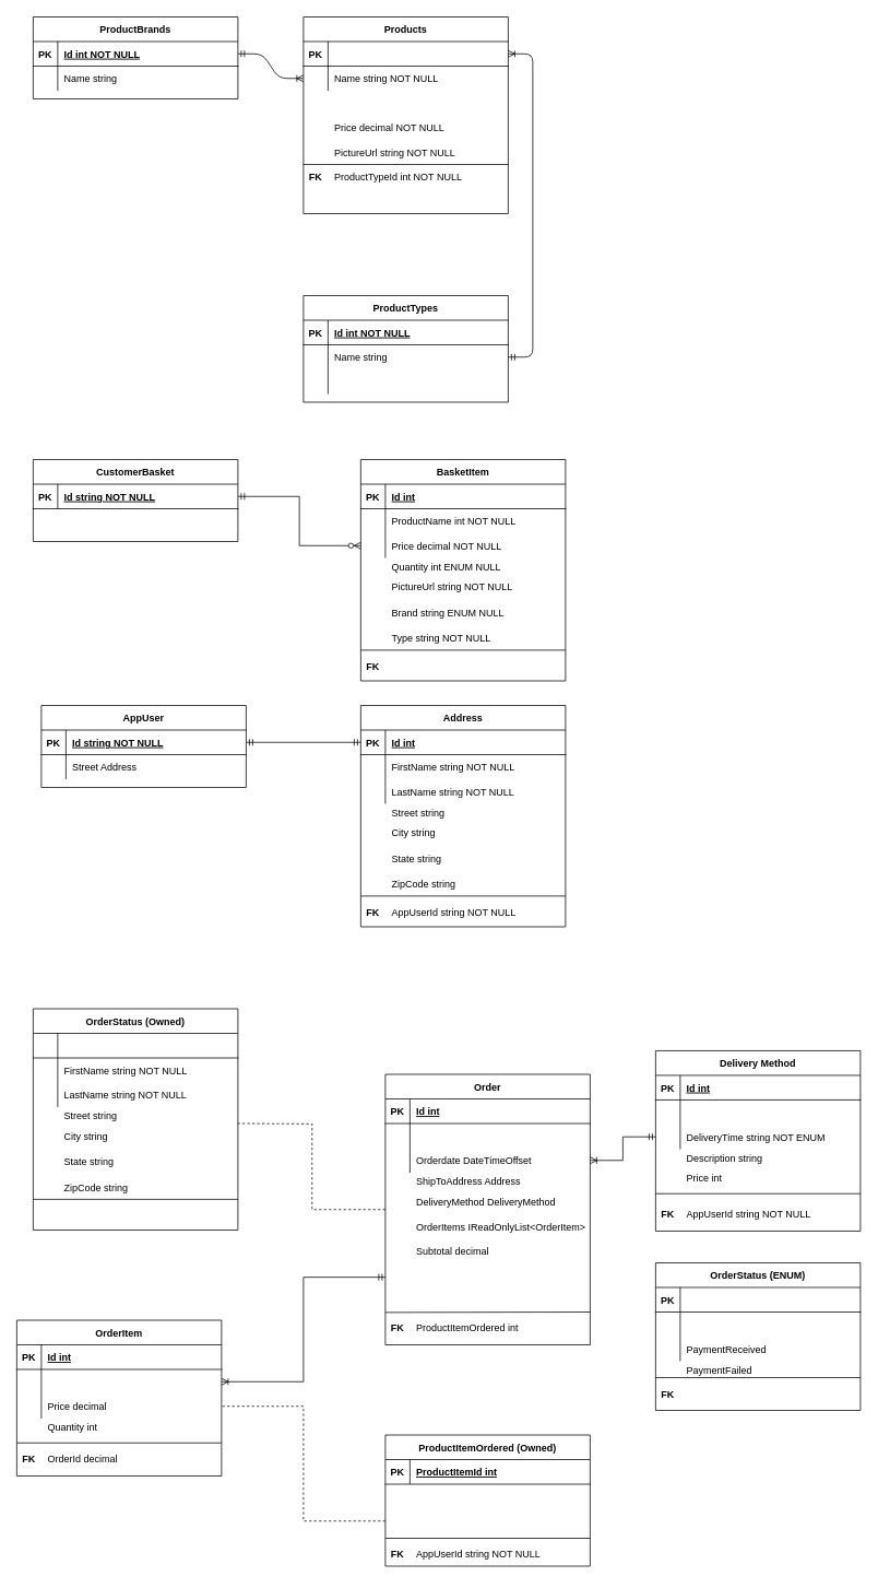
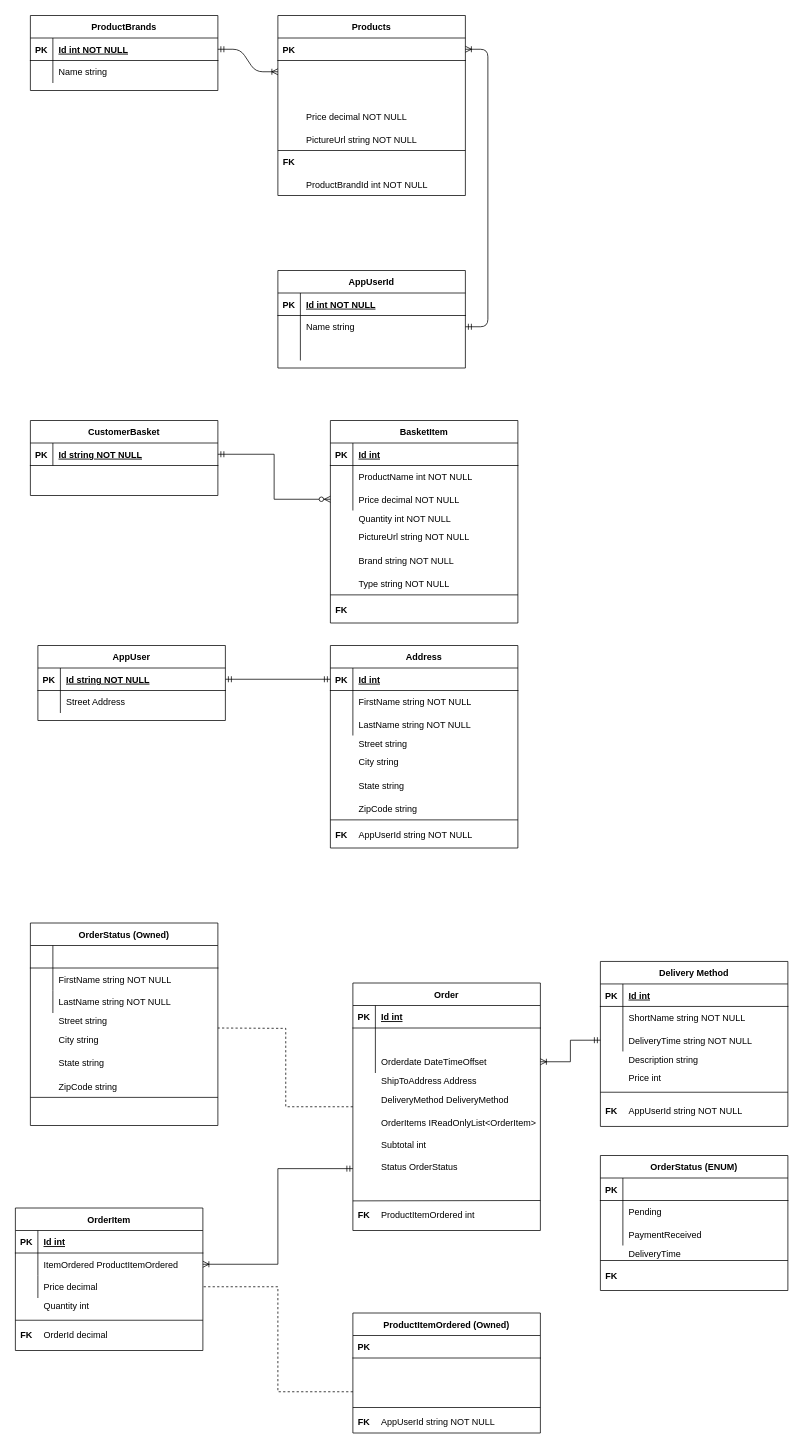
- <mxCell id="10" value="Name string NOT NULL" style="shape=partialRectangle;overflow=hidden;connectable=0;fillColor=none;top=0;left=0;bottom=0;right=0;align=left;spacingLeft=6;" parent="8" vertex="1"><mxGeometry x="30" width="220" height="30" as="geometry" /></mxCell>
- <mxCell id="15" value="ProductTypeId int NOT NULL" style="shape=partialRectangle;overflow=hidden;connectable=0;fillColor=none;top=0;left=0;bottom=0;right=0;align=left;spacingLeft=6;" parent="4" vertex="1"><mxGeometry x="30" y="180" width="220" height="30" as="geometry" /></mxCell>
+ <mxCell id="16" value="ProductBrandId int NOT NULL" style="shape=partialRectangle;overflow=hidden;connectable=0;fillColor=none;top=0;left=0;bottom=0;right=0;align=left;spacingLeft=6;" parent="4" vertex="1"><mxGeometry x="30" y="210" width="220" height="30" as="geometry" /></mxCell>
- <mxCell id="26" value="ProductTypes" style="shape=table;startSize=30;container=1;collapsible=1;childLayout=tableLayout;fixedRows=1;rowLines=0;fontStyle=1;align=center;resizeLast=1;" parent="1" vertex="1"><mxGeometry x="370" y="360" width="250" height="130" as="geometry" /></mxCell>
+ <mxCell id="26" value="AppUserId" style="shape=table;startSize=30;container=1;collapsible=1;childLayout=tableLayout;fixedRows=1;rowLines=0;fontStyle=1;align=center;resizeLast=1;" parent="1" vertex="1"><mxGeometry x="370" y="360" width="250" height="130" as="geometry" /></mxCell>
- <mxCell id="47" value="Quantity int ENUM NULL" style="shape=partialRectangle;overflow=hidden;connectable=0;fillColor=none;top=0;left=0;bottom=0;right=0;align=left;spacingLeft=6;" parent="36" vertex="1"><mxGeometry x="30" y="110.905" width="220" height="38.75" as="geometry" /></mxCell>
+ <mxCell id="47" value="Quantity int NOT NULL" style="shape=partialRectangle;overflow=hidden;connectable=0;fillColor=none;top=0;left=0;bottom=0;right=0;align=left;spacingLeft=6;" parent="36" vertex="1"><mxGeometry x="30" y="110.905" width="220" height="38.75" as="geometry" /></mxCell>
- <mxCell id="52" value="Brand string ENUM NULL" style="shape=partialRectangle;overflow=hidden;connectable=0;fillColor=none;top=0;left=0;bottom=0;right=0;align=left;spacingLeft=6;" parent="36" vertex="1"><mxGeometry x="30" y="170.434" width="220" height="32.069" as="geometry" /></mxCell>
+ <mxCell id="52" value="Brand string NOT NULL" style="shape=partialRectangle;overflow=hidden;connectable=0;fillColor=none;top=0;left=0;bottom=0;right=0;align=left;spacingLeft=6;" parent="36" vertex="1"><mxGeometry x="30" y="170.434" width="220" height="32.069" as="geometry" /></mxCell>
+ <mxCell id="125" value="ShortName string NOT NULL" style="shape=partialRectangle;overflow=hidden;connectable=0;fillColor=none;top=0;left=0;bottom=0;right=0;align=left;spacingLeft=6;" parent="123" vertex="1"><mxGeometry x="30" width="220" height="30" as="geometry" /></mxCell>
- <mxCell id="128" value="DeliveryTime string NOT ENUM" style="shape=partialRectangle;overflow=hidden;connectable=0;fillColor=none;top=0;left=0;bottom=0;right=0;align=left;spacingLeft=6;" parent="126" vertex="1"><mxGeometry x="30" width="220" height="30" as="geometry" /></mxCell>
+ <mxCell id="128" value="DeliveryTime string NOT NULL" style="shape=partialRectangle;overflow=hidden;connectable=0;fillColor=none;top=0;left=0;bottom=0;right=0;align=left;spacingLeft=6;" parent="126" vertex="1"><mxGeometry x="30" width="220" height="30" as="geometry" /></mxCell>
- <mxCell id="184" value="Subtotal decimal" style="shape=partialRectangle;overflow=hidden;connectable=0;fillColor=none;top=0;left=0;bottom=0;right=0;align=left;spacingLeft=6;" parent="168" vertex="1"><mxGeometry x="30" y="200" width="220" height="30" as="geometry" /></mxCell>
+ <mxCell id="184" value="Subtotal int" style="shape=partialRectangle;overflow=hidden;connectable=0;fillColor=none;top=0;left=0;bottom=0;right=0;align=left;spacingLeft=6;" parent="168" vertex="1"><mxGeometry x="30" y="200" width="220" height="30" as="geometry" /></mxCell>
+ <mxCell id="185" value="Status OrderStatus" style="shape=partialRectangle;overflow=hidden;connectable=0;fillColor=none;top=0;left=0;bottom=0;right=0;align=left;spacingLeft=6;" parent="168" vertex="1"><mxGeometry x="30" y="230" width="220" height="30" as="geometry" /></mxCell>
+ <mxCell id="142" value="Pending" style="shape=partialRectangle;overflow=hidden;connectable=0;fillColor=none;top=0;left=0;bottom=0;right=0;align=left;spacingLeft=6;" parent="140" vertex="1"><mxGeometry x="30" width="220" height="30" as="geometry" /></mxCell>
- <mxCell id="146" value="PaymentFailed" style="shape=partialRectangle;overflow=hidden;connectable=0;fillColor=none;top=0;left=0;bottom=0;right=0;align=left;spacingLeft=6;" parent="135" vertex="1"><mxGeometry x="30" y="110.905" width="220" height="38.75" as="geometry" /></mxCell>
+ <mxCell id="146" value="DeliveryTime" style="shape=partialRectangle;overflow=hidden;connectable=0;fillColor=none;top=0;left=0;bottom=0;right=0;align=left;spacingLeft=6;" parent="135" vertex="1"><mxGeometry x="30" y="110.905" width="220" height="38.75" as="geometry" /></mxCell>
+ <mxCell id="157" value="ItemOrdered ProductItemOrdered" style="shape=partialRectangle;overflow=hidden;connectable=0;fillColor=none;top=0;left=0;bottom=0;right=0;align=left;spacingLeft=6;" parent="155" vertex="1"><mxGeometry x="30" width="220" height="30" as="geometry" /></mxCell>
- <mxCell id="109" value="ProductItemId int" style="shape=partialRectangle;overflow=hidden;connectable=0;fillColor=none;top=0;left=0;bottom=0;right=0;align=left;spacingLeft=6;fontStyle=5;" parent="107" vertex="1"><mxGeometry x="30" width="220" height="30" as="geometry" /></mxCell>
